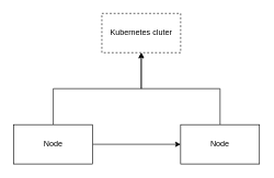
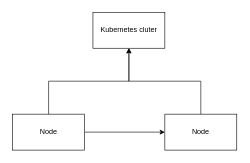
- <mxCell id="2" value="Kubernetes cluter" style="rounded=0;whiteSpace=wrap;html=1;dashed=1;" vertex="1" parent="1"><mxGeometry x="154" y="20" width="120" height="60" as="geometry" /></mxCell>
+ <mxCell id="2" value="Kubernetes cluter" style="rounded=0;whiteSpace=wrap;html=1;" vertex="1" parent="1"><mxGeometry x="154" y="20" width="120" height="60" as="geometry" /></mxCell>
